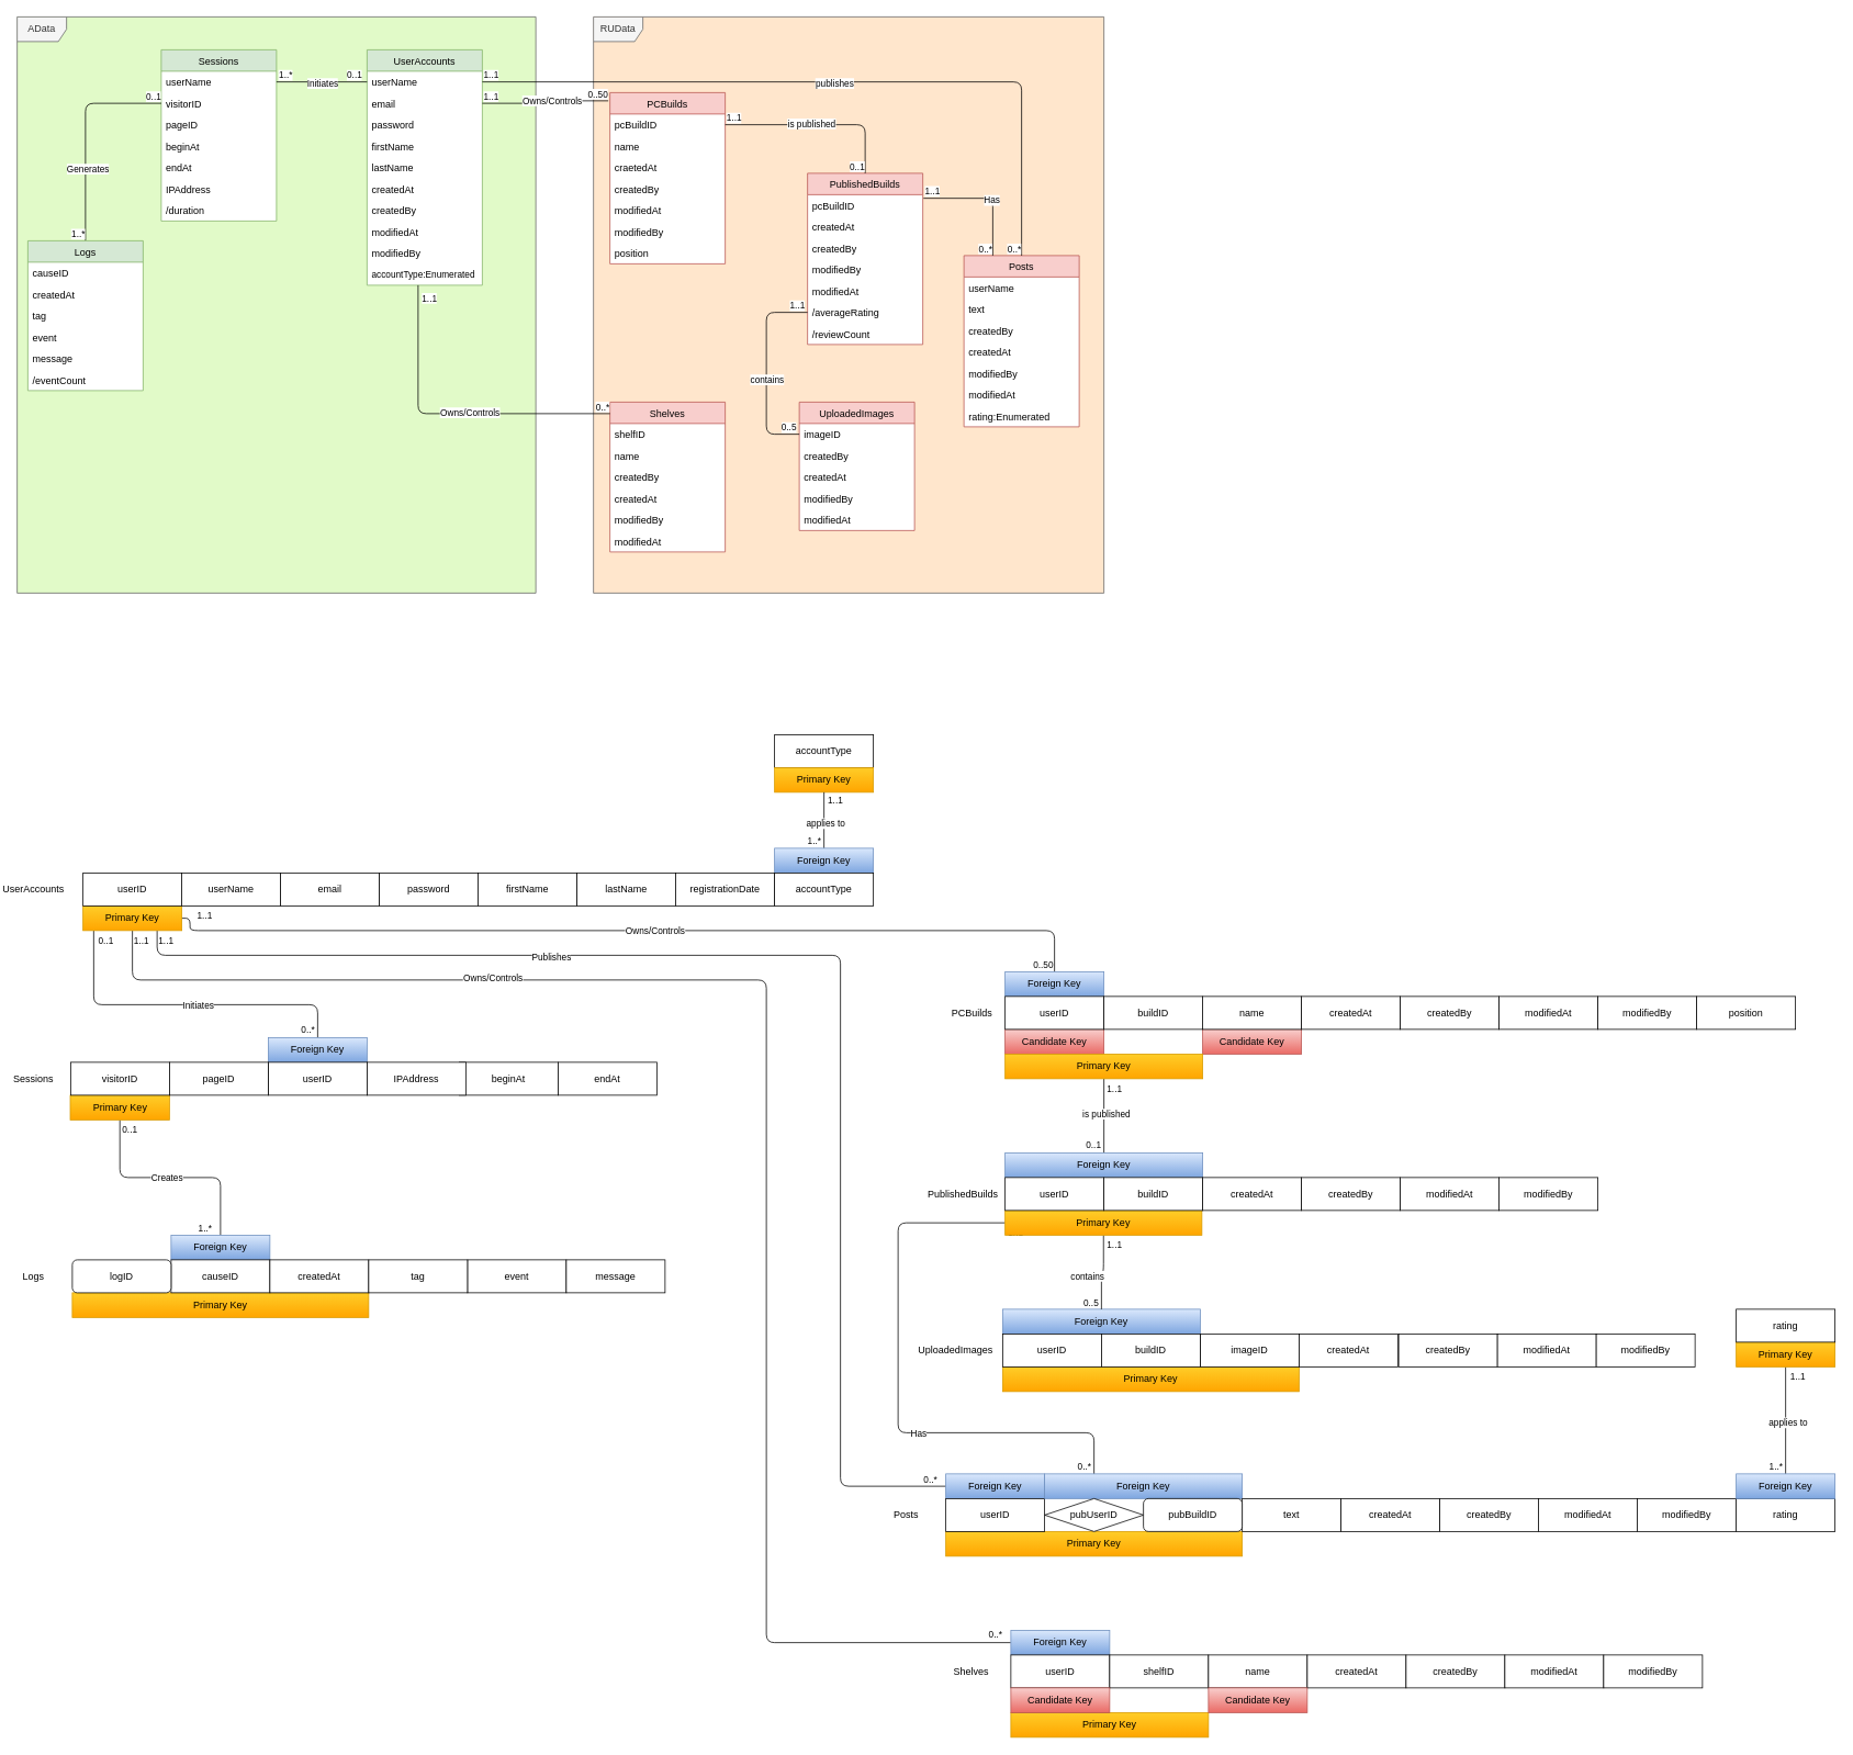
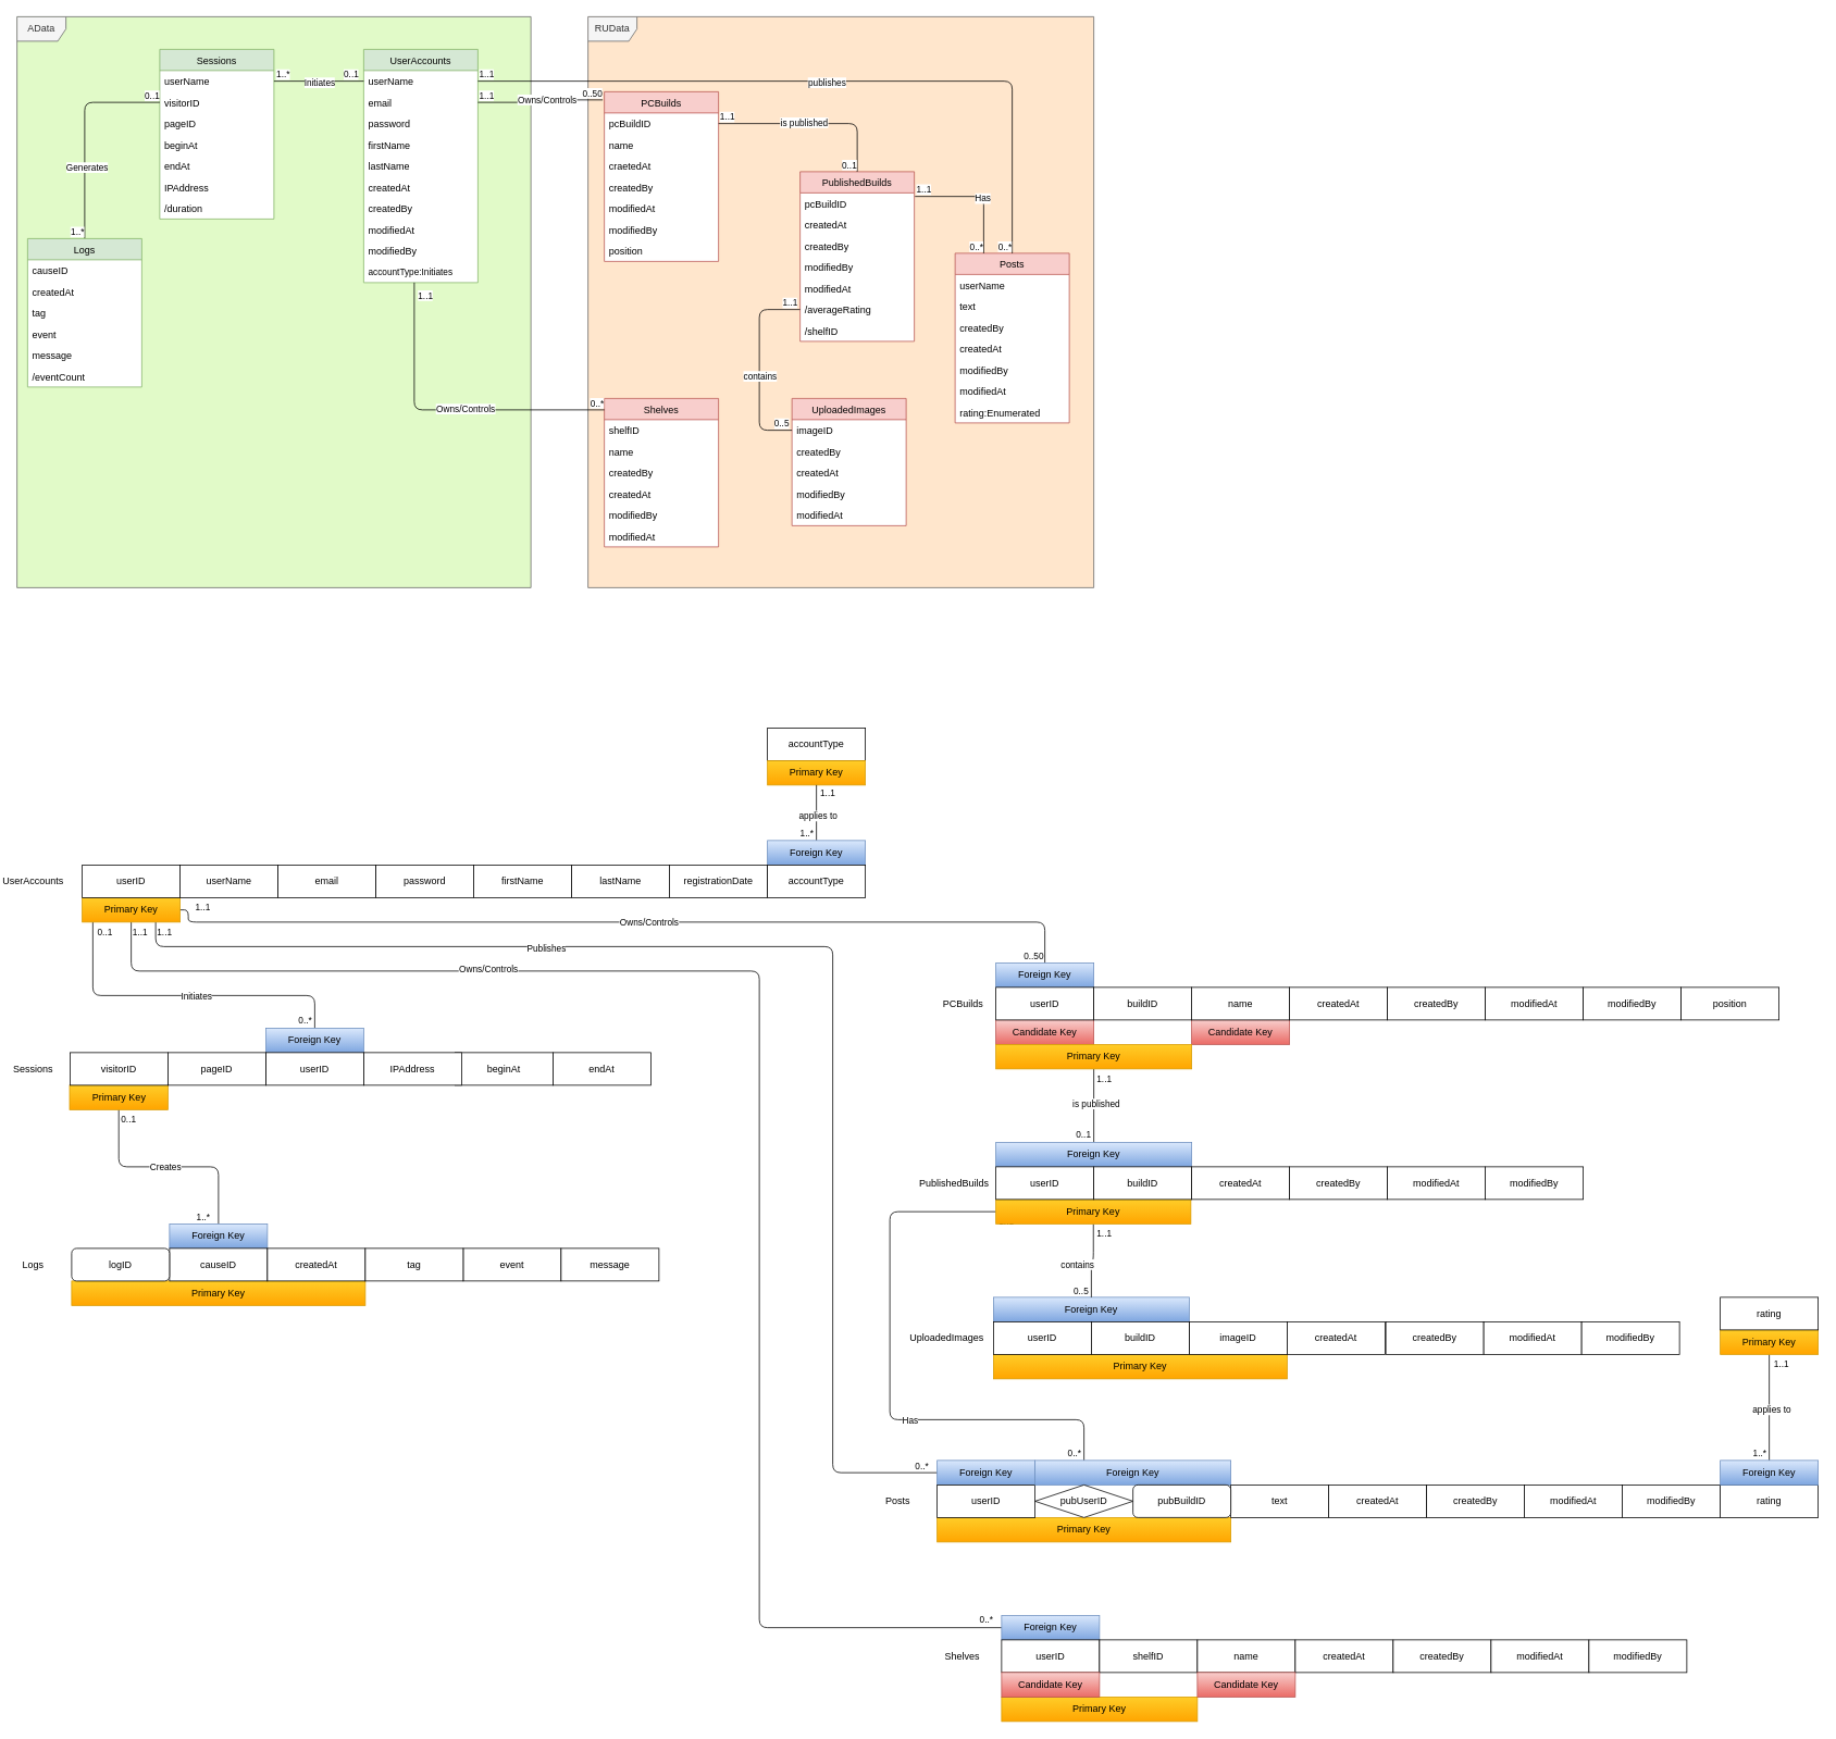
- <mxCell id="14" value="accountType:Enumerated" style="text;strokeColor=none;fillColor=none;align=left;verticalAlign=top;spacingLeft=4;spacingRight=4;overflow=hidden;rotatable=0;points=[[0,0.5],[1,0.5]];portConstraint=eastwest;fontSize=11;" parent="4" vertex="1"><mxGeometry y="260" width="140" height="26" as="geometry" /></mxCell>
+ <mxCell id="14" value="accountType:Initiates" style="text;strokeColor=none;fillColor=none;align=left;verticalAlign=top;spacingLeft=4;spacingRight=4;overflow=hidden;rotatable=0;points=[[0,0.5],[1,0.5]];portConstraint=eastwest;fontSize=11;" parent="4" vertex="1"><mxGeometry y="260" width="140" height="26" as="geometry" /></mxCell>
- <mxCell id="30" value="/reviewCount" style="text;strokeColor=none;fillColor=none;align=left;verticalAlign=top;spacingLeft=4;spacingRight=4;overflow=hidden;rotatable=0;points=[[0,0.5],[1,0.5]];portConstraint=eastwest;" parent="23" vertex="1"><mxGeometry y="182" width="140" height="26" as="geometry" /></mxCell>
+ <mxCell id="30" value="/shelfID" style="text;strokeColor=none;fillColor=none;align=left;verticalAlign=top;spacingLeft=4;spacingRight=4;overflow=hidden;rotatable=0;points=[[0,0.5],[1,0.5]];portConstraint=eastwest;" parent="23" vertex="1"><mxGeometry y="182" width="140" height="26" as="geometry" /></mxCell>
